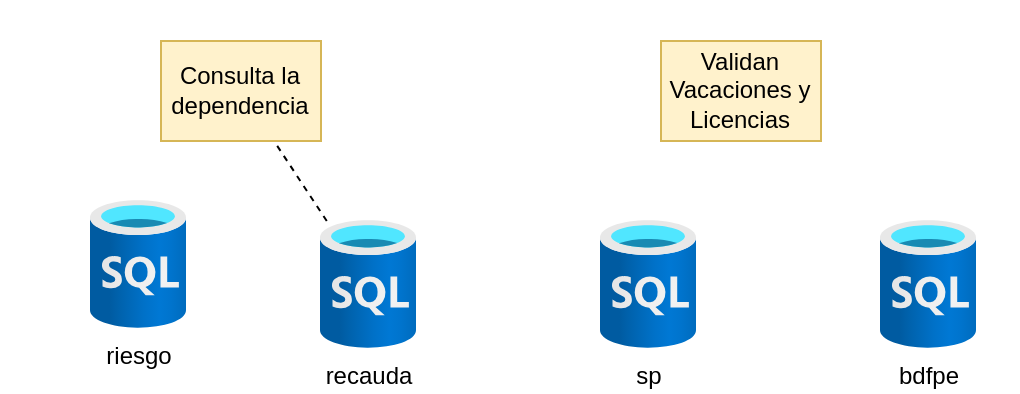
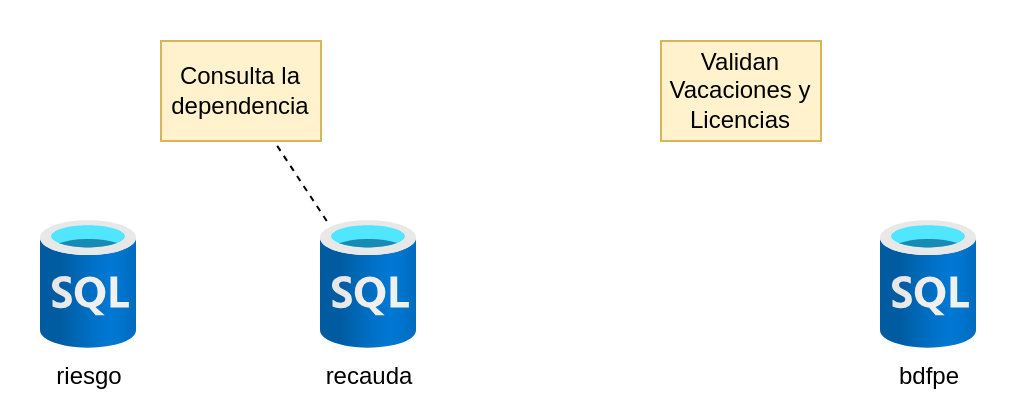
- <mxCell id="2" value="riesgo" style="aspect=fixed;html=1;points=[];align=center;image;fontSize=12;image=img/lib/azure2/databases/SQL_Database.svg;" parent="1" vertex="1"><mxGeometry x="45" y="100" width="48" height="64" as="geometry" /></mxCell>
+ <mxCell id="2" value="riesgo" style="aspect=fixed;html=1;points=[];align=center;image;fontSize=12;image=img/lib/azure2/databases/SQL_Database.svg;" parent="1" vertex="1"><mxGeometry x="20" y="110" width="48" height="64" as="geometry" /></mxCell>
- <mxCell id="4" value="sp" style="aspect=fixed;html=1;points=[];align=center;image;fontSize=12;image=img/lib/azure2/databases/SQL_Database.svg;" parent="1" vertex="1"><mxGeometry x="300" y="110" width="48" height="64" as="geometry" /></mxCell>
